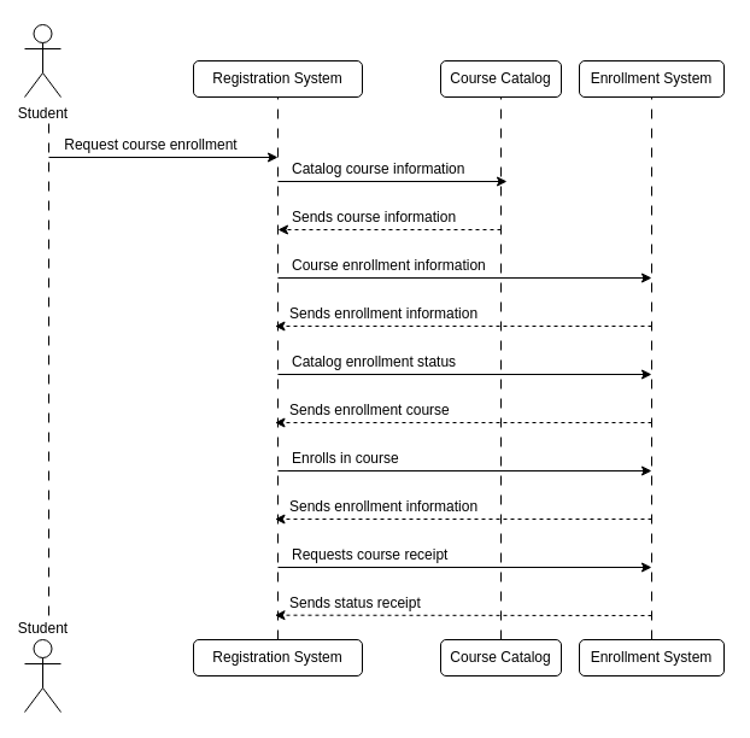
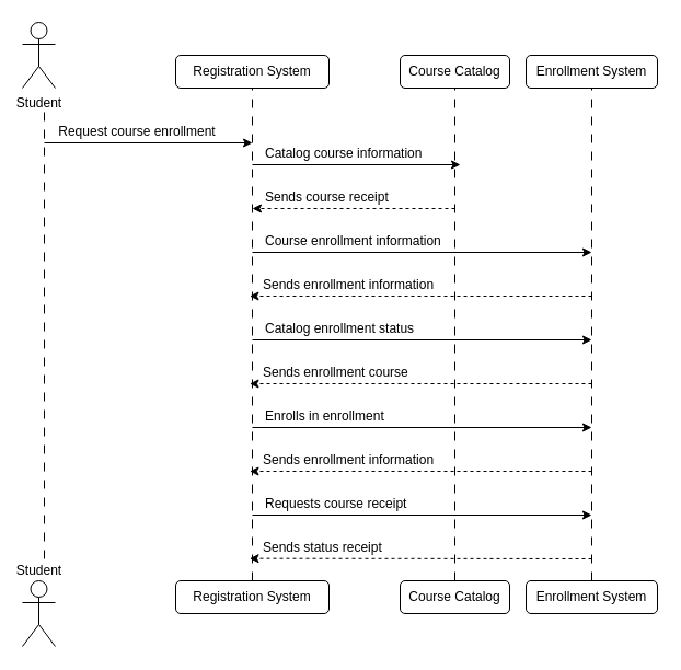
- <mxCell id="27" value="Sends course information" style="text;html=1;strokeColor=none;fillColor=none;align=left;verticalAlign=middle;whiteSpace=wrap;rounded=0;" vertex="1" parent="1"><mxGeometry x="240" y="170" width="160" height="20" as="geometry" /></mxCell>
+ <mxCell id="27" value="Sends course receipt" style="text;html=1;strokeColor=none;fillColor=none;align=left;verticalAlign=middle;whiteSpace=wrap;rounded=0;" vertex="1" parent="1"><mxGeometry x="240" y="170" width="160" height="20" as="geometry" /></mxCell>
- <mxCell id="23" value="Enrolls in course" style="text;html=1;strokeColor=none;fillColor=none;align=left;verticalAlign=middle;whiteSpace=wrap;rounded=0;" vertex="1" parent="1"><mxGeometry x="240" y="370" width="180" height="20" as="geometry" /></mxCell>
+ <mxCell id="23" value="Enrolls in enrollment" style="text;html=1;strokeColor=none;fillColor=none;align=left;verticalAlign=middle;whiteSpace=wrap;rounded=0;" vertex="1" parent="1"><mxGeometry x="240" y="370" width="180" height="20" as="geometry" /></mxCell>
